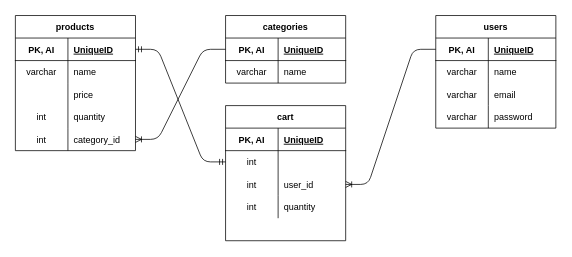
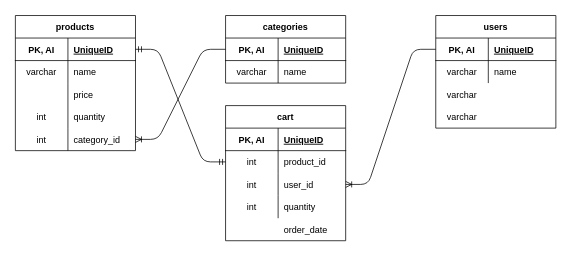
- <mxCell id="33" value="email" style="shape=partialRectangle;connectable=0;fillColor=none;top=0;left=0;bottom=0;right=0;align=left;spacingLeft=6;overflow=hidden;" parent="31" vertex="1"><mxGeometry x="70" width="90" height="30" as="geometry" /></mxCell>
- <mxCell id="36" value="password" style="shape=partialRectangle;connectable=0;fillColor=none;top=0;left=0;bottom=0;right=0;align=left;spacingLeft=6;overflow=hidden;" parent="34" vertex="1"><mxGeometry x="70" width="90" height="30" as="geometry" /></mxCell>
+ <mxCell id="43" value="product_id" style="shape=partialRectangle;connectable=0;fillColor=none;top=0;left=0;bottom=0;right=0;align=left;spacingLeft=6;overflow=hidden;" parent="41" vertex="1"><mxGeometry x="70" width="90" height="30" as="geometry" /></mxCell>
+ <mxCell id="51" value="order_date" style="shape=partialRectangle;connectable=0;fillColor=none;top=0;left=0;bottom=0;right=0;align=left;spacingLeft=6;overflow=hidden;" parent="50" vertex="1"><mxGeometry x="70" width="90" height="30" as="geometry" /></mxCell>
